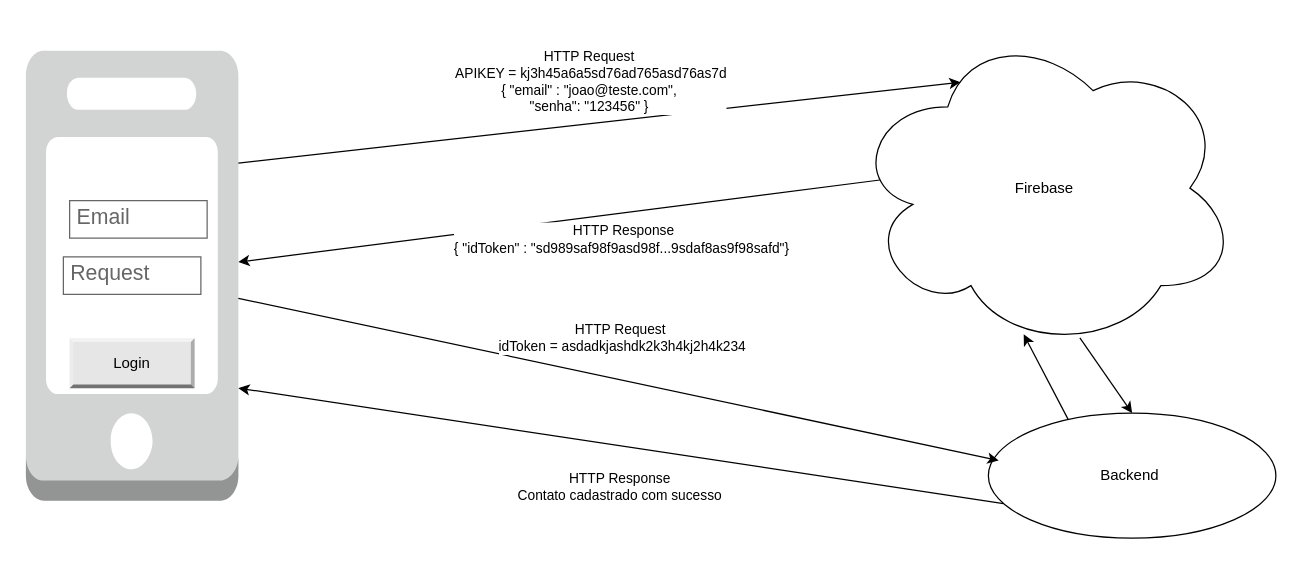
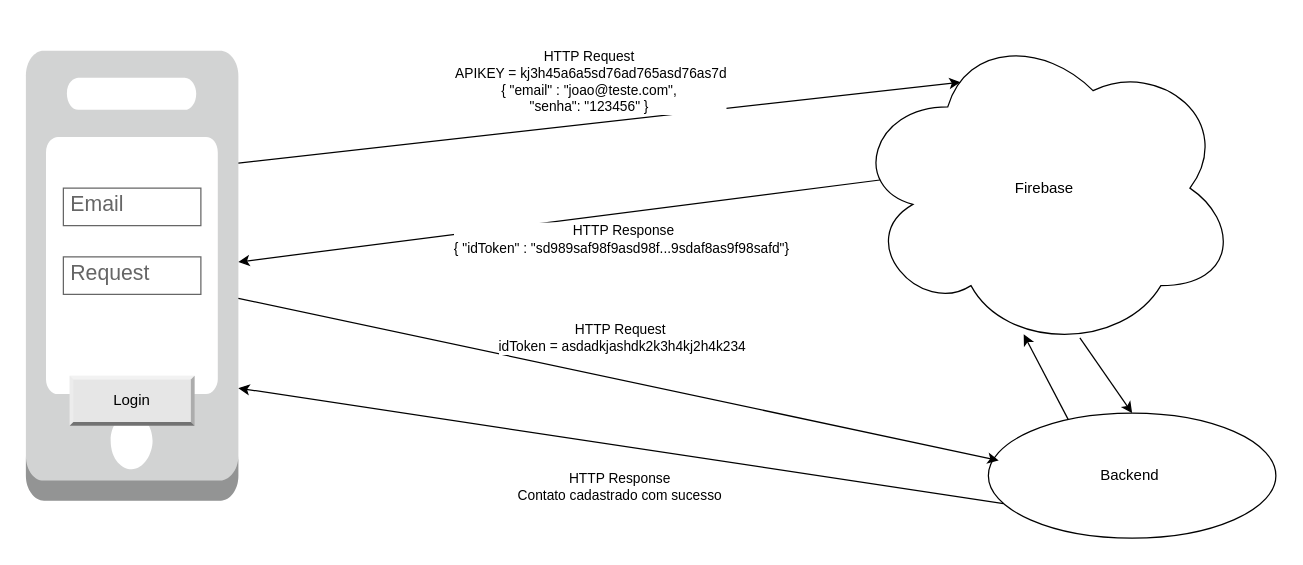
- <mxCell id="4" value="Email" style="strokeWidth=1;shadow=0;dashed=0;align=center;html=1;shape=mxgraph.mockup.text.textBox;fontColor=#666666;align=left;fontSize=17;spacingLeft=4;spacingTop=-3;whiteSpace=wrap;strokeColor=#666666;mainText=" vertex="1" parent="2"><mxGeometry x="35" y="120" width="110" height="30" as="geometry" /></mxCell>
+ <mxCell id="4" value="Email" style="strokeWidth=1;shadow=0;dashed=0;align=center;html=1;shape=mxgraph.mockup.text.textBox;fontColor=#666666;align=left;fontSize=17;spacingLeft=4;spacingTop=-3;whiteSpace=wrap;strokeColor=#666666;mainText=" vertex="1" parent="2"><mxGeometry x="30" y="110" width="110" height="30" as="geometry" /></mxCell>
- <mxCell id="6" value="Login" style="labelPosition=center;verticalLabelPosition=middle;align=center;html=1;shape=mxgraph.basic.shaded_button;dx=3;fillColor=#E6E6E6;strokeColor=none;whiteSpace=wrap;" vertex="1" parent="2"><mxGeometry x="35" y="230" width="100" height="40" as="geometry" /></mxCell>
+ <mxCell id="6" value="Login" style="labelPosition=center;verticalLabelPosition=middle;align=center;html=1;shape=mxgraph.basic.shaded_button;dx=3;fillColor=#E6E6E6;strokeColor=none;whiteSpace=wrap;" vertex="1" parent="2"><mxGeometry x="35" y="260" width="100" height="40" as="geometry" /></mxCell>
